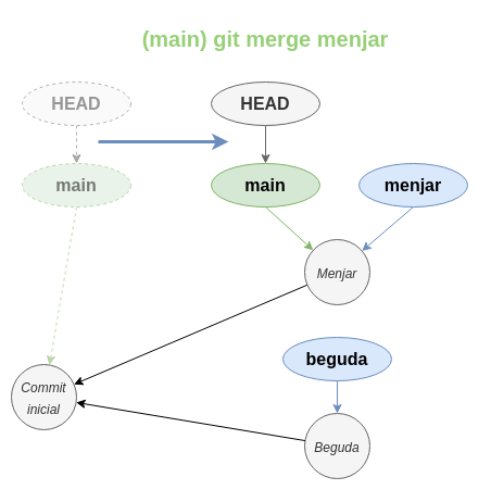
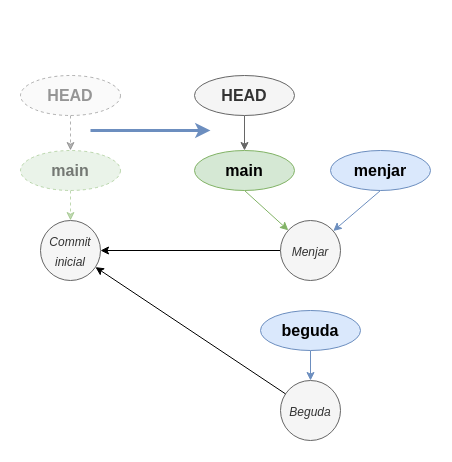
- <mxCell id="20" value="(main) git merge menjar" style="text;html=1;align=center;verticalAlign=middle;whiteSpace=wrap;rounded=0;fontStyle=1;fontSize=20;fontColor=#97D077;" vertex="1" parent="1"><mxGeometry x="124" y="20" width="240" height="30" as="geometry" /></mxCell>
- <mxCell id="2" value="&lt;i style=&quot;font-size: 16px;&quot;&gt;&lt;font style=&quot;font-size: 12px;&quot;&gt;Commit inicial&lt;/font&gt;&lt;/i&gt;" style="ellipse;whiteSpace=wrap;html=1;fillColor=#f5f5f5;fontColor=#333333;strokeColor=#666666;" parent="1" vertex="1"><mxGeometry x="10" y="335" width="60" height="60" as="geometry" /></mxCell>
+ <mxCell id="2" value="&lt;i style=&quot;font-size: 16px;&quot;&gt;&lt;font style=&quot;font-size: 12px;&quot;&gt;Commit inicial&lt;/font&gt;&lt;/i&gt;" style="ellipse;whiteSpace=wrap;html=1;fillColor=#f5f5f5;fontColor=#333333;strokeColor=#666666;" parent="1" vertex="1"><mxGeometry x="40" y="220" width="60" height="60" as="geometry" /></mxCell>
